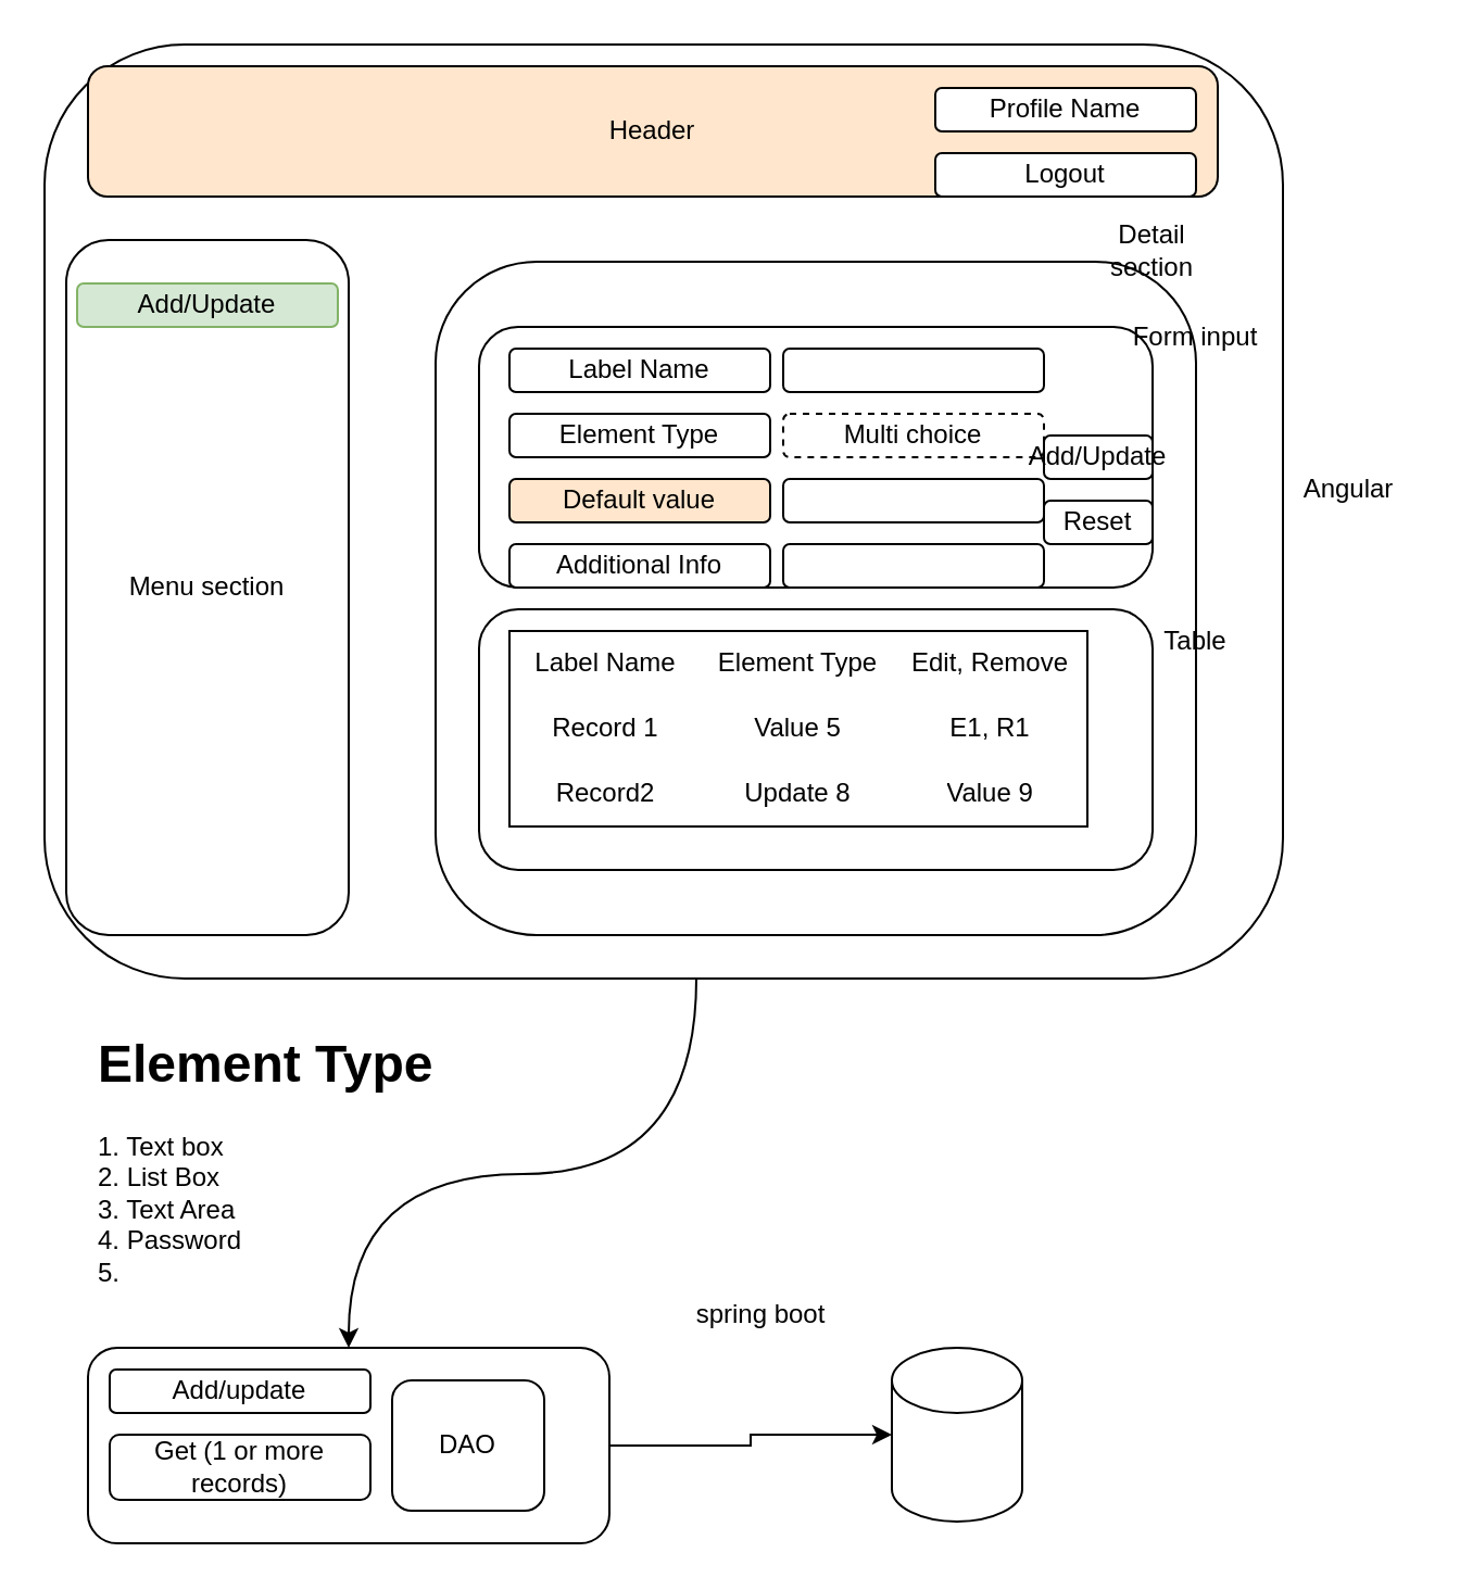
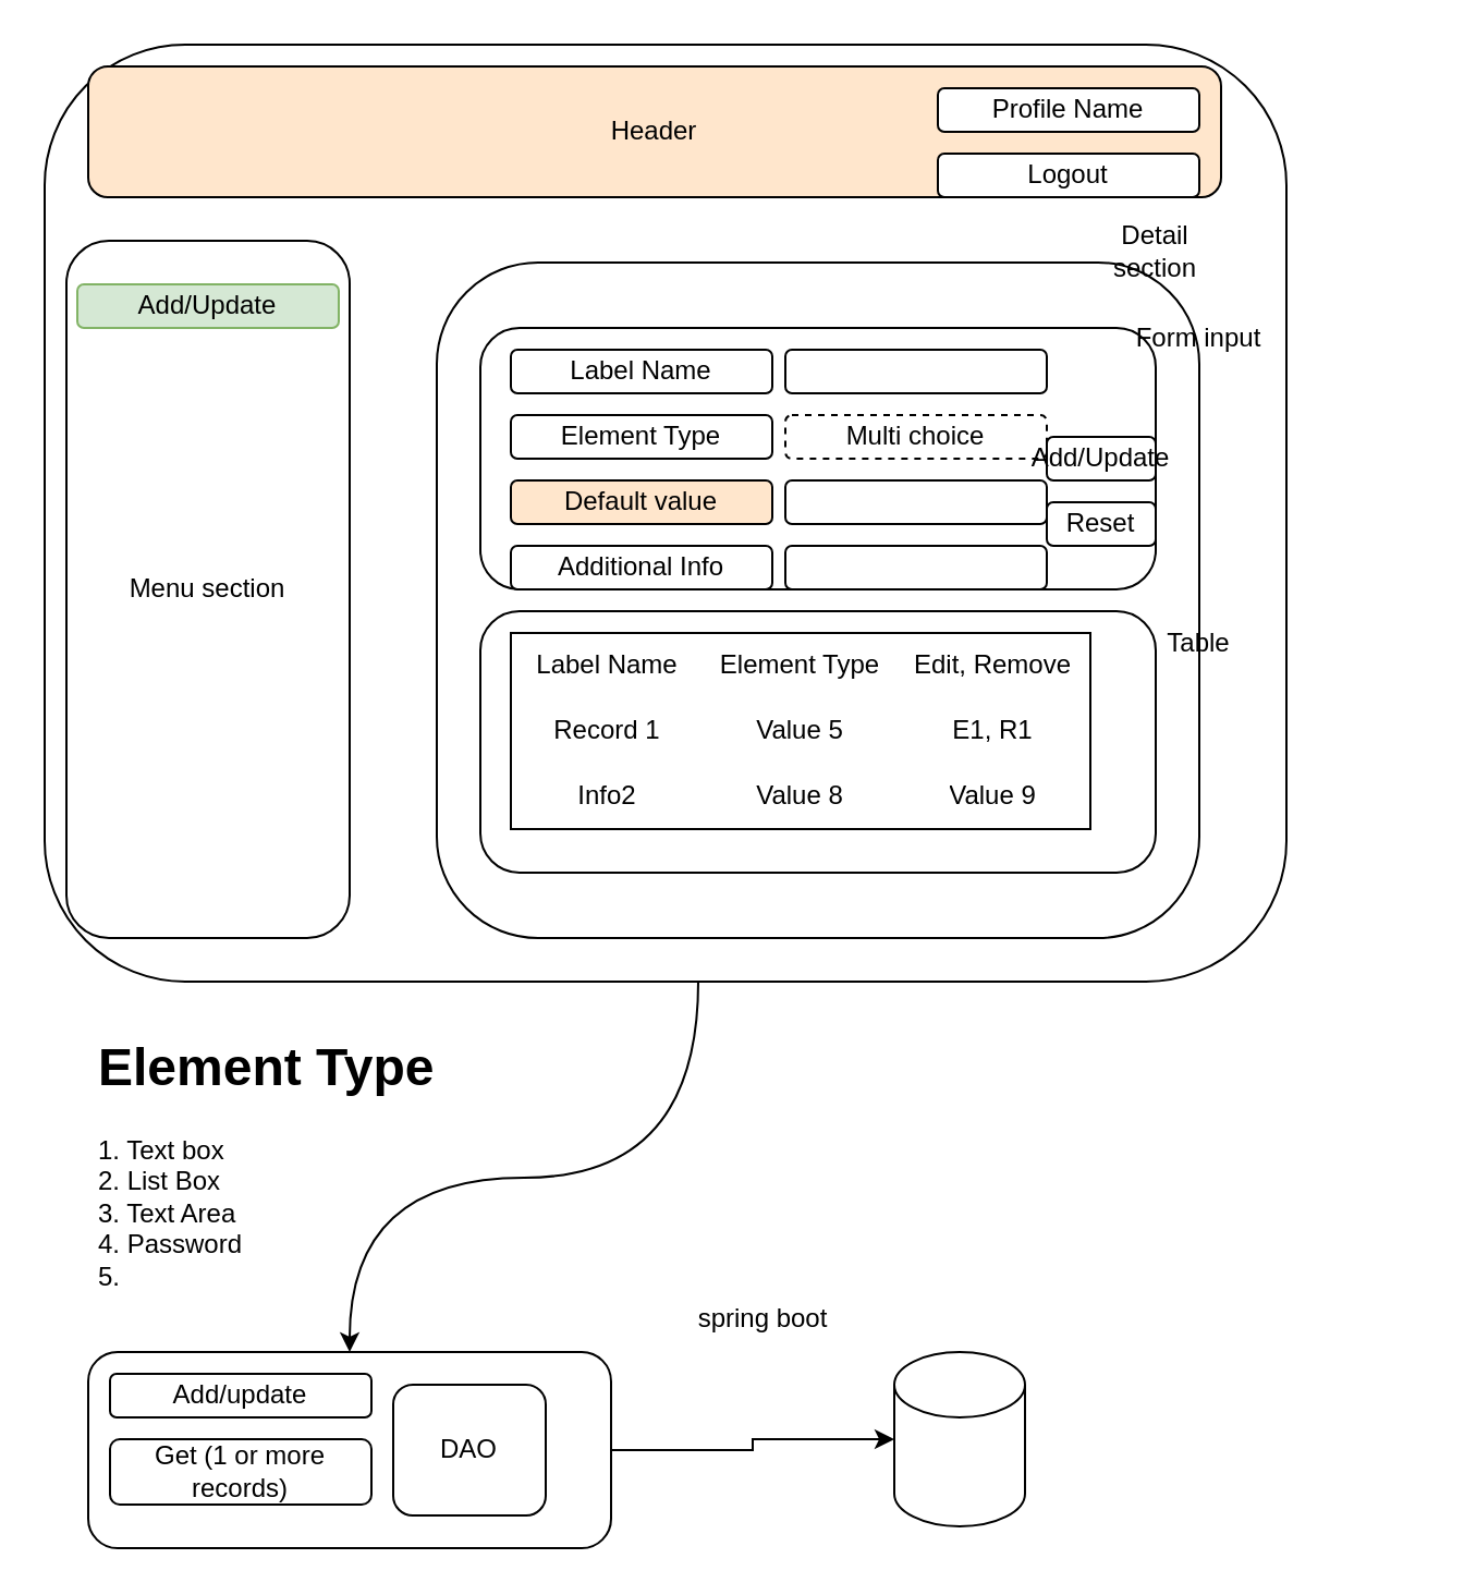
- <mxCell id="43" value="Angular" style="text;html=1;align=center;verticalAlign=middle;resizable=0;points=[];autosize=1;strokeColor=none;fillColor=none;" vertex="1" parent="1"><mxGeometry x="590" y="210" width="60" height="30" as="geometry" /></mxCell>
- <mxCell id="31" value="Record2" style="shape=partialRectangle;html=1;whiteSpace=wrap;connectable=0;fillColor=none;top=0;left=0;bottom=0;right=0;overflow=hidden;fontSize=12;strokeColor=inherit;" vertex="1" parent="30"><mxGeometry width="89" height="30" as="geometry"><mxRectangle width="89" height="30" as="alternateBounds" /></mxGeometry></mxCell>
+ <mxCell id="31" value="Info2" style="shape=partialRectangle;html=1;whiteSpace=wrap;connectable=0;fillColor=none;top=0;left=0;bottom=0;right=0;overflow=hidden;fontSize=12;strokeColor=inherit;" vertex="1" parent="30"><mxGeometry width="89" height="30" as="geometry"><mxRectangle width="89" height="30" as="alternateBounds" /></mxGeometry></mxCell>
- <mxCell id="32" value="Update 8" style="shape=partialRectangle;html=1;whiteSpace=wrap;connectable=0;fillColor=none;top=0;left=0;bottom=0;right=0;overflow=hidden;fontSize=12;strokeColor=inherit;" vertex="1" parent="30"><mxGeometry x="89" width="88" height="30" as="geometry"><mxRectangle width="88" height="30" as="alternateBounds" /></mxGeometry></mxCell>
+ <mxCell id="32" value="Value 8" style="shape=partialRectangle;html=1;whiteSpace=wrap;connectable=0;fillColor=none;top=0;left=0;bottom=0;right=0;overflow=hidden;fontSize=12;strokeColor=inherit;" vertex="1" parent="30"><mxGeometry x="89" width="88" height="30" as="geometry"><mxRectangle width="88" height="30" as="alternateBounds" /></mxGeometry></mxCell>
